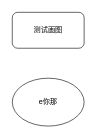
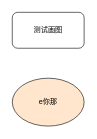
- <mxCell id="3" value="e你那" style="ellipse;whiteSpace=wrap;html=1;" vertex="1" parent="1"><mxGeometry x="20" y="130" width="120" height="80" as="geometry" /></mxCell>
+ <mxCell id="3" value="e你那" style="ellipse;whiteSpace=wrap;html=1;fillColor=#ffe6cc;" vertex="1" parent="1"><mxGeometry x="20" y="130" width="120" height="80" as="geometry" /></mxCell>
